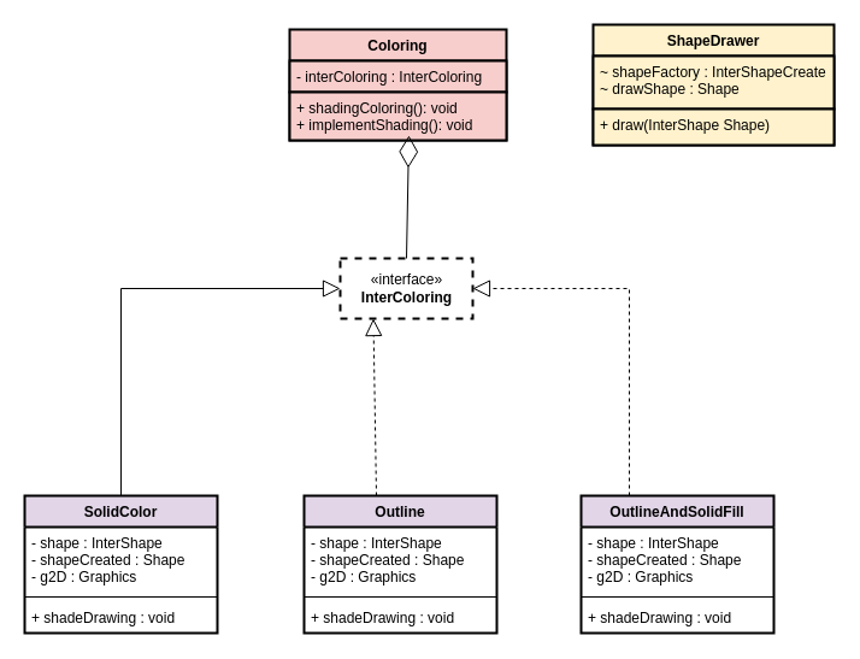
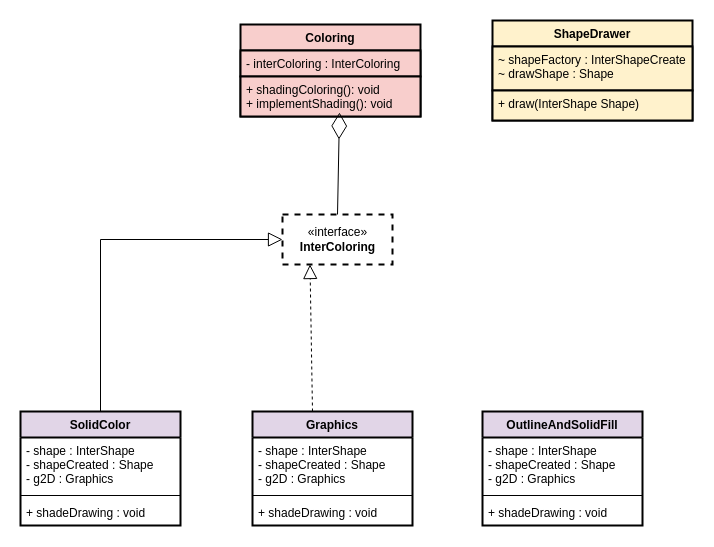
- <mxCell id="23" value="" style="endArrow=block;dashed=1;endFill=0;endSize=12;html=1;rounded=0;exitX=0.25;exitY=0;exitDx=0;exitDy=0;entryX=1;entryY=0.5;entryDx=0;entryDy=0;" edge="1" parent="1" source="17" target="12"><mxGeometry width="160" relative="1" as="geometry"><mxPoint x="472" y="404" as="sourcePoint" /><mxPoint x="632" y="404" as="targetPoint" /><Array as="points"><mxPoint x="522" y="239" /></Array></mxGeometry></mxCell>
- <mxCell id="13" value="Outline" style="swimlane;fontStyle=1;align=center;verticalAlign=top;childLayout=stackLayout;horizontal=1;startSize=26;horizontalStack=0;resizeParent=1;resizeParentMax=0;resizeLast=0;collapsible=1;marginBottom=0;rounded=0;shadow=0;glass=0;sketch=0;fillStyle=solid;strokeColor=#000000;strokeWidth=2;fontSize=12;fillColor=#e1d5e7;" vertex="1" parent="1"><mxGeometry x="252" y="411" width="160" height="114" as="geometry" /></mxCell>
+ <mxCell id="13" value="Graphics" style="swimlane;fontStyle=1;align=center;verticalAlign=top;childLayout=stackLayout;horizontal=1;startSize=26;horizontalStack=0;resizeParent=1;resizeParentMax=0;resizeLast=0;collapsible=1;marginBottom=0;rounded=0;shadow=0;glass=0;sketch=0;fillStyle=solid;strokeColor=#000000;strokeWidth=2;fontSize=12;fillColor=#e1d5e7;" vertex="1" parent="1"><mxGeometry x="252" y="411" width="160" height="114" as="geometry" /></mxCell>
